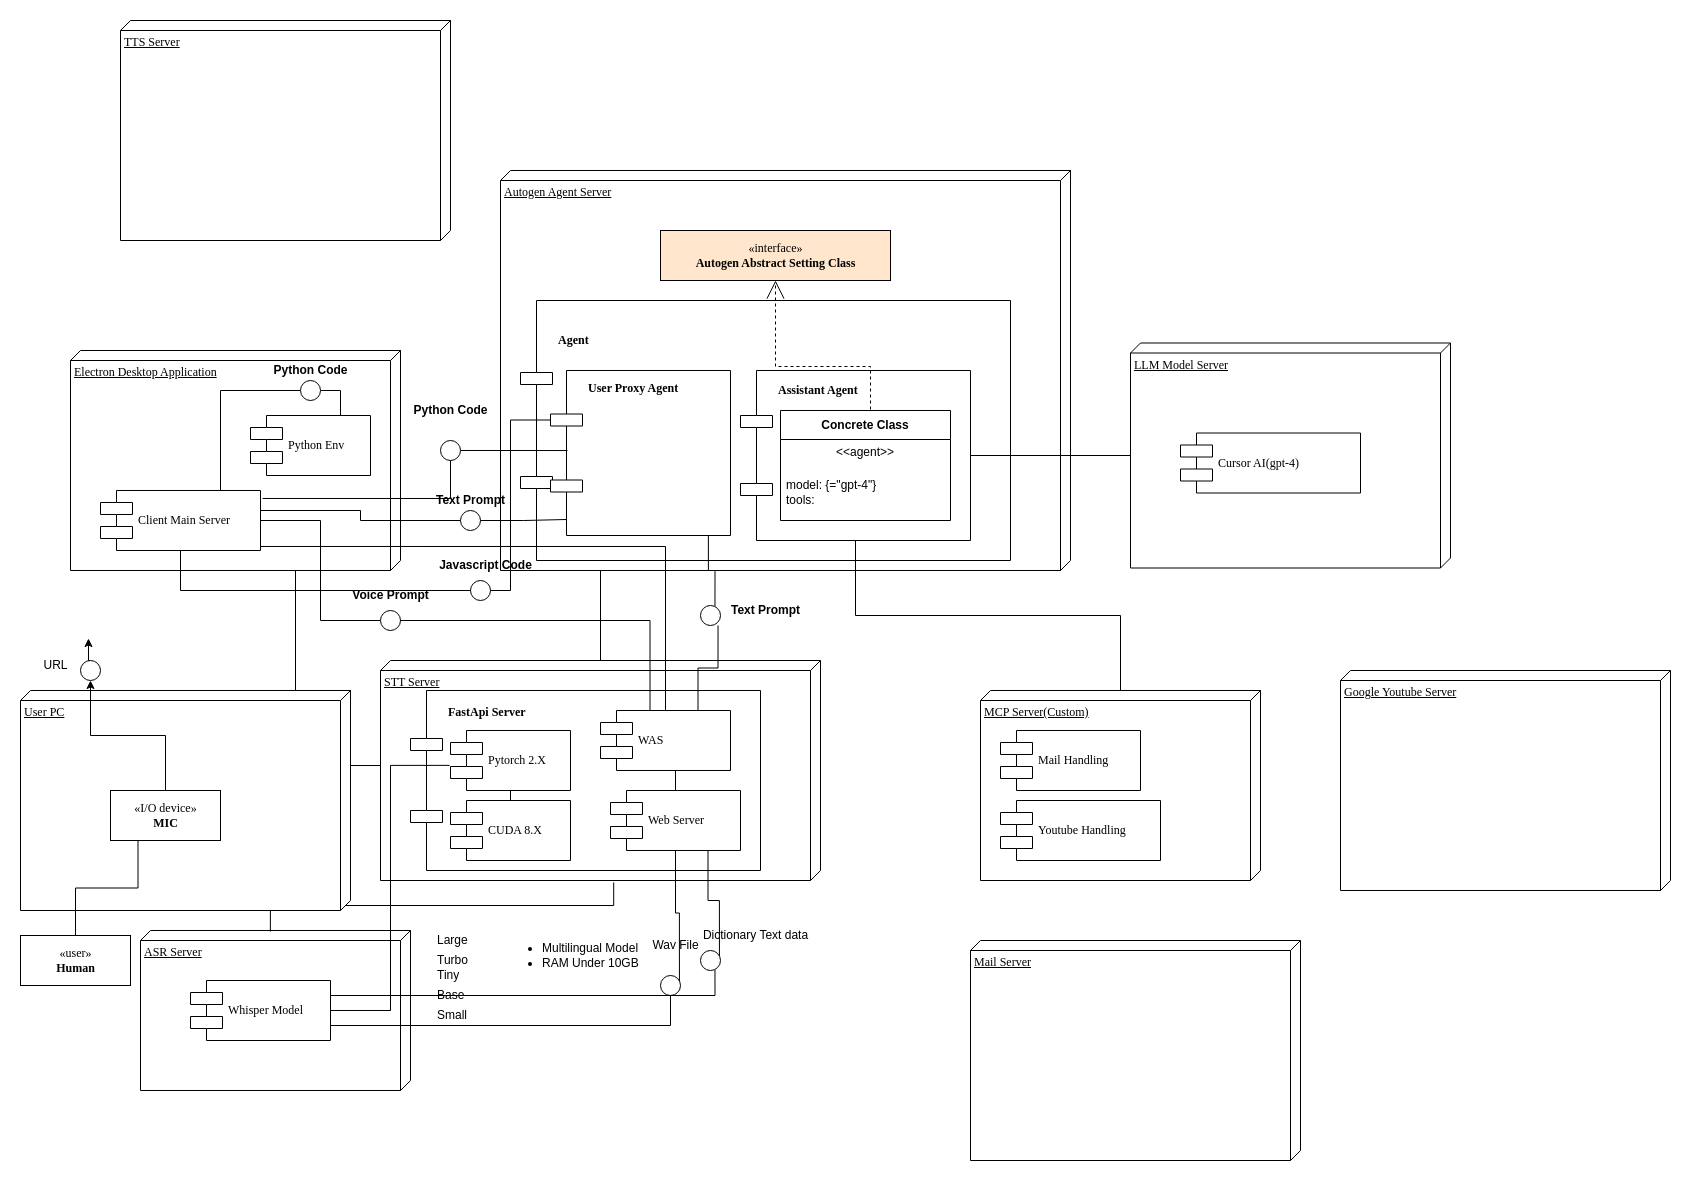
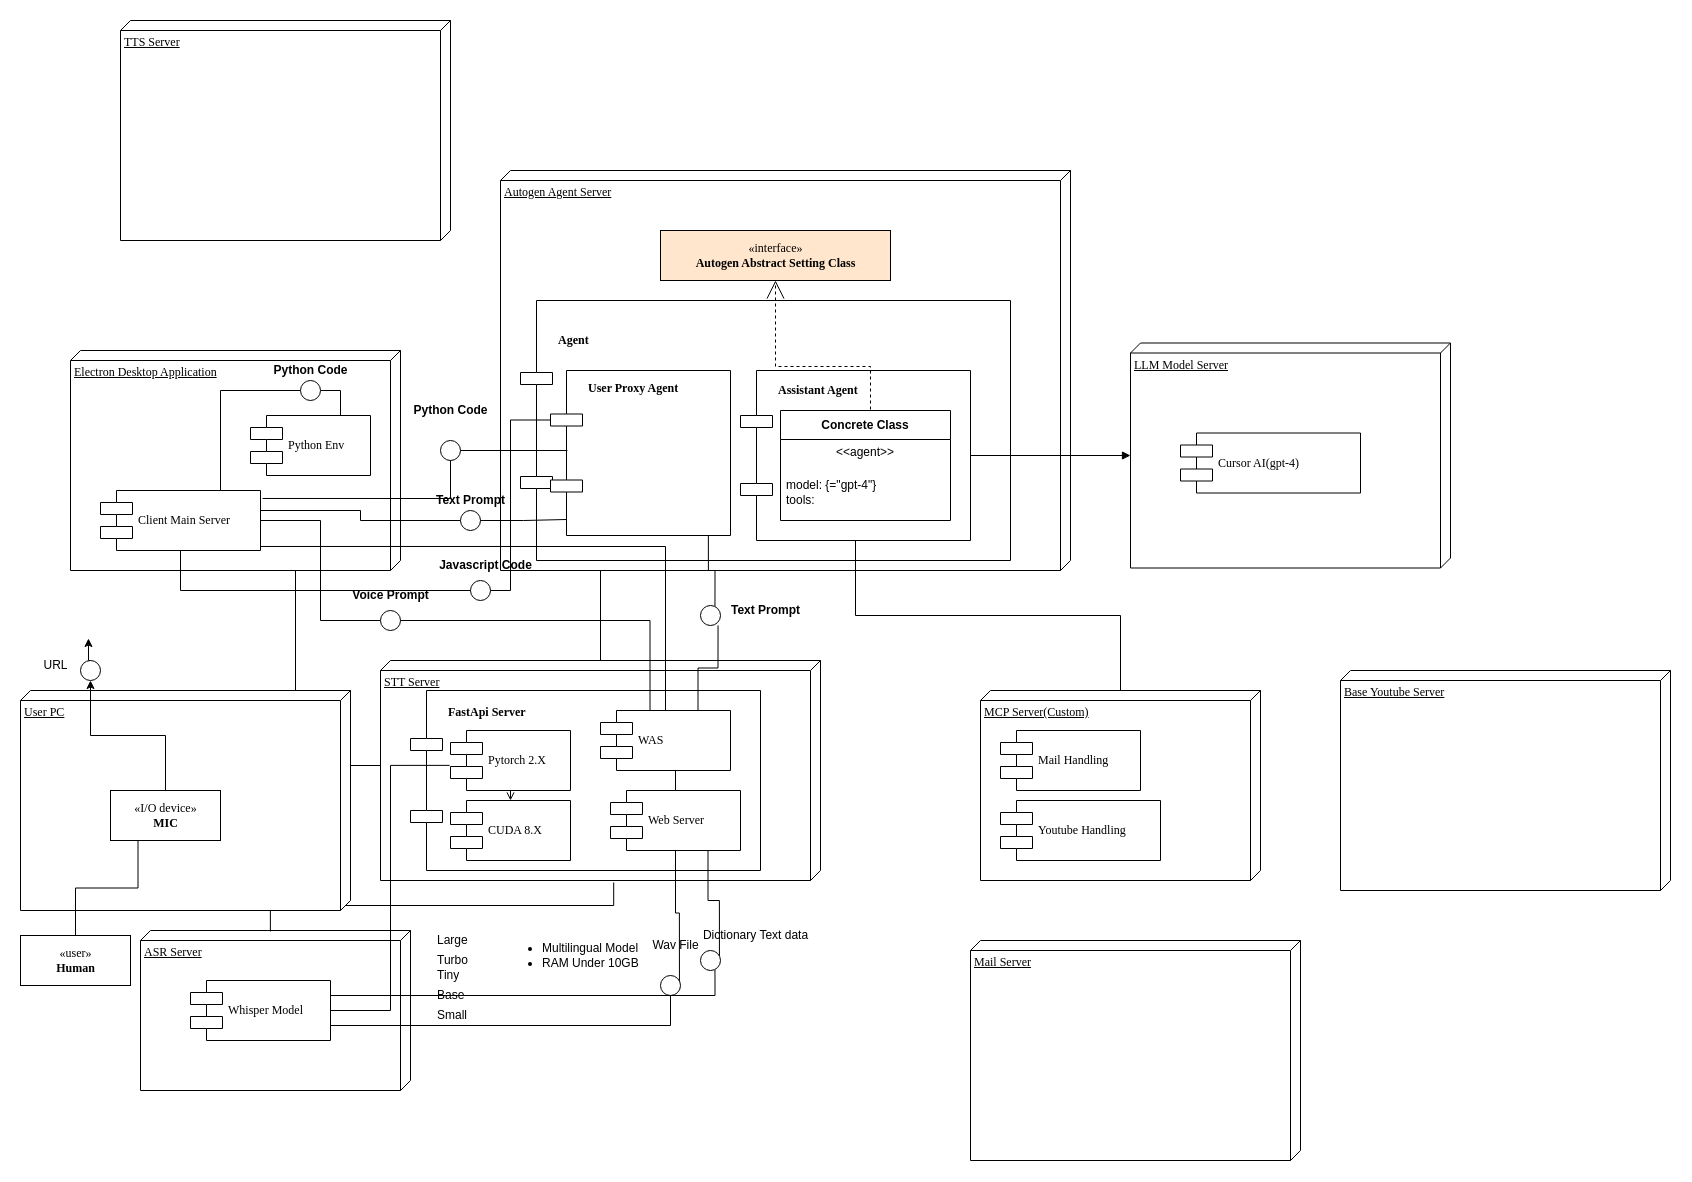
- <mxCell id="55" style="edgeStyle=orthogonalEdgeStyle;rounded=0;orthogonalLoop=1;jettySize=auto;html=1;endArrow=none;startFill=0;exitX=1;exitY=0.5;exitDx=0;exitDy=0;" edge="1" parent="1" source="48" target="13"><mxGeometry relative="1" as="geometry" /></mxCell>
+ <mxCell id="55" style="edgeStyle=orthogonalEdgeStyle;rounded=0;orthogonalLoop=1;jettySize=auto;html=1;endArrow=block;startFill=0;exitX=1;exitY=0.5;exitDx=0;exitDy=0;" edge="1" parent="1" source="48" target="13"><mxGeometry relative="1" as="geometry" /></mxCell>
- <mxCell id="80" value="Google Youtube Server" style="verticalAlign=top;align=left;spacingTop=8;spacingLeft=2;spacingRight=12;shape=cube;size=10;direction=south;fontStyle=4;html=1;rounded=0;shadow=0;comic=0;labelBackgroundColor=none;strokeWidth=1;fontFamily=Verdana;fontSize=12" vertex="1" parent="1"><mxGeometry x="1340" y="670" width="330" height="220" as="geometry" /></mxCell>
+ <mxCell id="80" value="Base Youtube Server" style="verticalAlign=top;align=left;spacingTop=8;spacingLeft=2;spacingRight=12;shape=cube;size=10;direction=south;fontStyle=4;html=1;rounded=0;shadow=0;comic=0;labelBackgroundColor=none;strokeWidth=1;fontFamily=Verdana;fontSize=12" vertex="1" parent="1"><mxGeometry x="1340" y="670" width="330" height="220" as="geometry" /></mxCell>
- <mxCell id="9" style="edgeStyle=orthogonalEdgeStyle;rounded=0;orthogonalLoop=1;jettySize=auto;html=1;exitX=0.5;exitY=1;exitDx=0;exitDy=0;entryX=0.5;entryY=0;entryDx=0;entryDy=0;endArrow=none;startFill=0;" edge="1" parent="1" source="10" target="34"><mxGeometry relative="1" as="geometry" /></mxCell>
+ <mxCell id="9" style="edgeStyle=orthogonalEdgeStyle;rounded=0;orthogonalLoop=1;jettySize=auto;html=1;exitX=0.5;exitY=1;exitDx=0;exitDy=0;entryX=0.5;entryY=0;entryDx=0;entryDy=0;endArrow=open;startFill=0;" edge="1" parent="1" source="10" target="34"><mxGeometry relative="1" as="geometry" /></mxCell>
